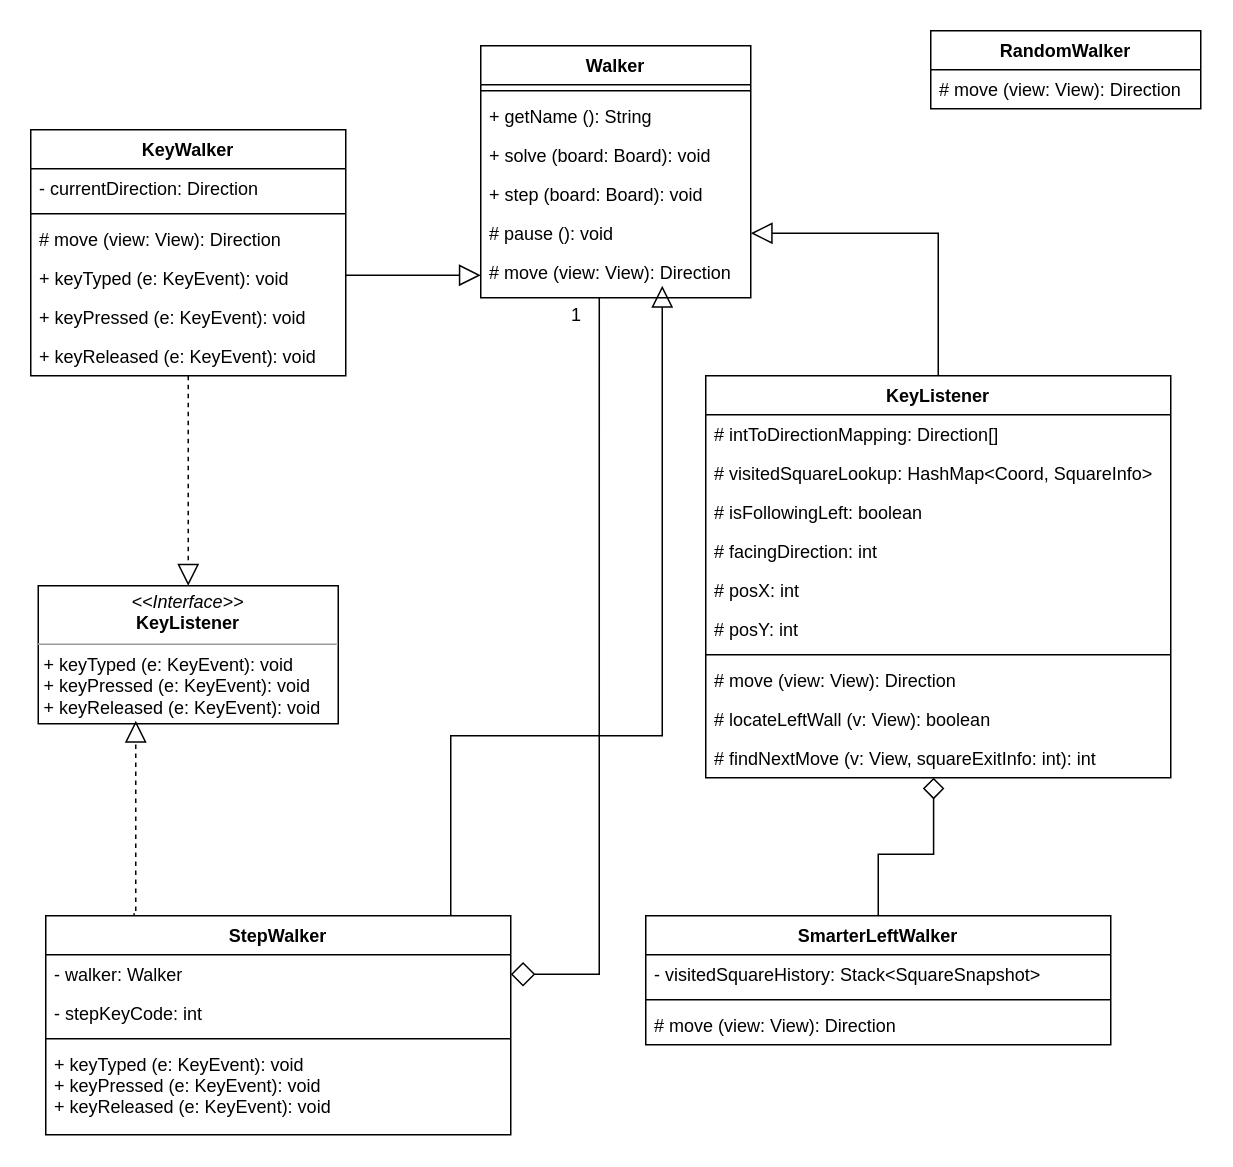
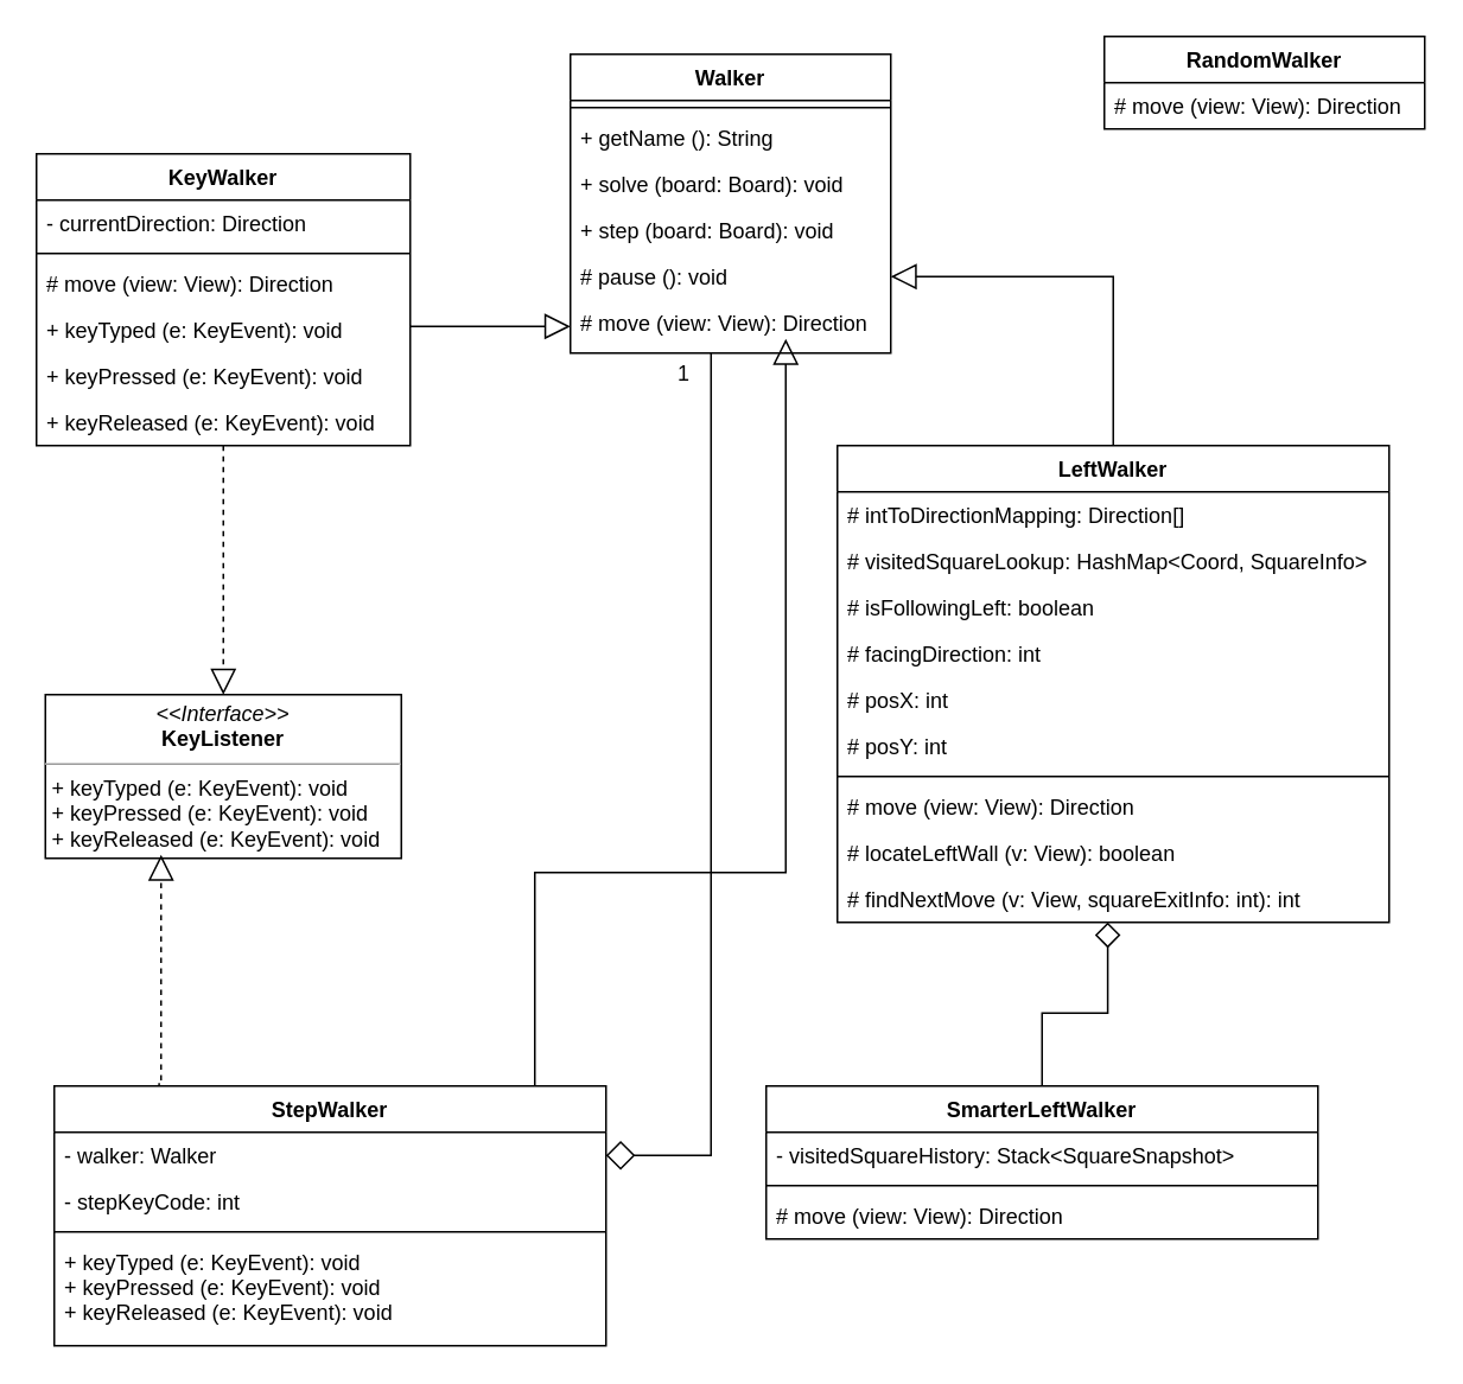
- <mxCell id="11" value="KeyListener" style="swimlane;fontStyle=1;align=center;verticalAlign=top;childLayout=stackLayout;horizontal=1;startSize=26;horizontalStack=0;resizeParent=1;resizeParentMax=0;resizeLast=0;collapsible=1;marginBottom=0;" parent="1" vertex="1"><mxGeometry x="470" y="250" width="310" height="268" as="geometry" /></mxCell>
+ <mxCell id="11" value="LeftWalker" style="swimlane;fontStyle=1;align=center;verticalAlign=top;childLayout=stackLayout;horizontal=1;startSize=26;horizontalStack=0;resizeParent=1;resizeParentMax=0;resizeLast=0;collapsible=1;marginBottom=0;" parent="1" vertex="1"><mxGeometry x="470" y="250" width="310" height="268" as="geometry" /></mxCell>
